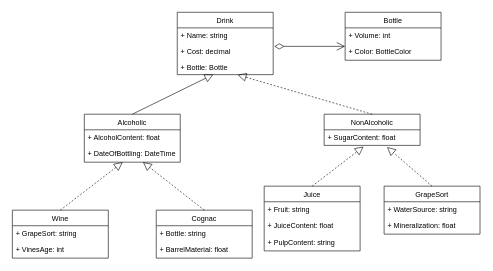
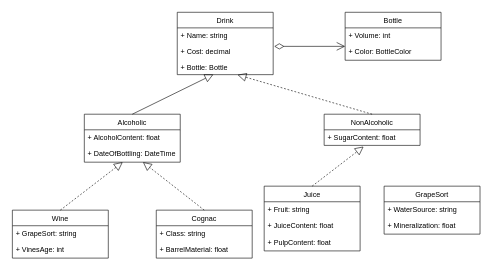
- <mxCell id="26" value="" style="endArrow=block;dashed=1;endFill=0;endSize=12;html=1;entryX=0.656;entryY=1.109;entryDx=0;entryDy=0;entryPerimeter=0;exitX=0.5;exitY=0;exitDx=0;exitDy=0;" edge="1" parent="1" source="31" target="24"><mxGeometry width="160" relative="1" as="geometry"><mxPoint x="530" y="360" as="sourcePoint" /><mxPoint x="640.96" y="271.988" as="targetPoint" /></mxGeometry></mxCell>
- <mxCell id="20" value="+ Bottle: string" style="text;strokeColor=none;fillColor=none;align=left;verticalAlign=top;spacingLeft=4;spacingRight=4;overflow=hidden;rotatable=0;points=[[0,0.5],[1,0.5]];portConstraint=eastwest;" vertex="1" parent="19"><mxGeometry y="26" width="160" height="26" as="geometry" /></mxCell>
+ <mxCell id="20" value="+ Class: string" style="text;strokeColor=none;fillColor=none;align=left;verticalAlign=top;spacingLeft=4;spacingRight=4;overflow=hidden;rotatable=0;points=[[0,0.5],[1,0.5]];portConstraint=eastwest;" vertex="1" parent="19"><mxGeometry y="26" width="160" height="26" as="geometry" /></mxCell>
- <mxCell id="30" value="+ PulpContent: string" style="text;strokeColor=none;fillColor=none;align=left;verticalAlign=top;spacingLeft=4;spacingRight=4;overflow=hidden;rotatable=0;points=[[0,0.5],[1,0.5]];portConstraint=eastwest;" vertex="1" parent="27"><mxGeometry y="80" width="160" height="28" as="geometry" /></mxCell>
+ <mxCell id="30" value="+ PulpContent: float" style="text;strokeColor=none;fillColor=none;align=left;verticalAlign=top;spacingLeft=4;spacingRight=4;overflow=hidden;rotatable=0;points=[[0,0.5],[1,0.5]];portConstraint=eastwest;" vertex="1" parent="27"><mxGeometry y="80" width="160" height="28" as="geometry" /></mxCell>
